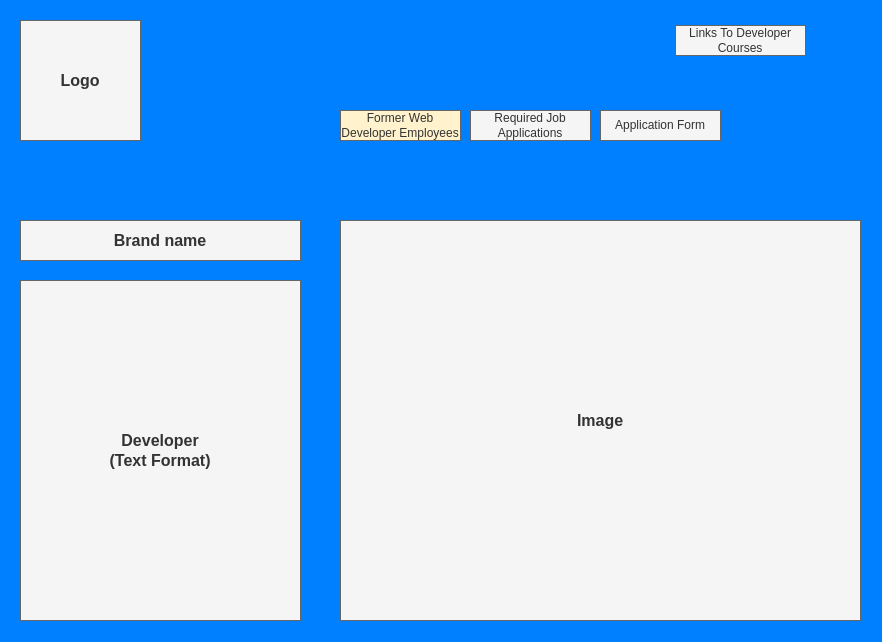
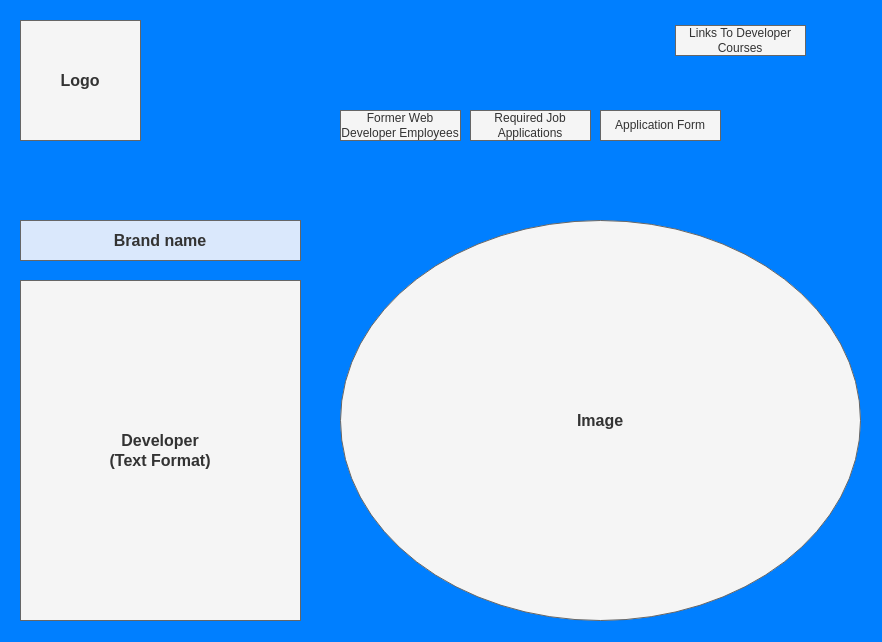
- <mxCell id="2" value="Former Web Developer Employees" style="rounded=0;whiteSpace=wrap;html=1;fillColor=#fff2cc;strokeColor=#666666;fontColor=#333333;" parent="1" vertex="1"><mxGeometry x="340" y="110" width="120" height="30" as="geometry" /></mxCell>
+ <mxCell id="2" value="Former Web Developer Employees" style="rounded=0;whiteSpace=wrap;html=1;fillColor=#f5f5f5;strokeColor=#666666;fontColor=#333333;" parent="1" vertex="1"><mxGeometry x="340" y="110" width="120" height="30" as="geometry" /></mxCell>
- <mxCell id="8" value="Brand name" style="rounded=0;whiteSpace=wrap;html=1;fillColor=#f5f5f5;strokeColor=#666666;fontStyle=1;fontSize=16;labelBorderColor=none;fontColor=#333333;" parent="1" vertex="1"><mxGeometry y="220" width="280" height="40" as="geometry" x="20" /></mxCell>
+ <mxCell id="8" value="Brand name" style="rounded=0;whiteSpace=wrap;html=1;fillColor=#dae8fc;strokeColor=#666666;fontStyle=1;fontSize=16;labelBorderColor=none;fontColor=#333333;" parent="1" vertex="1"><mxGeometry y="220" width="280" height="40" as="geometry" x="20" /></mxCell>
- <mxCell id="7" value="Image" style="rounded=0;whiteSpace=wrap;html=1;fillColor=#f5f5f5;strokeColor=#666666;fontStyle=1;fontSize=16;labelBorderColor=none;fontColor=#333333;" parent="1" vertex="1"><mxGeometry x="340" y="220" width="520" height="400" as="geometry" /></mxCell>
+ <mxCell id="7" value="Image" style="ellipse;whiteSpace=wrap;html=1;fillColor=#f5f5f5;strokeColor=#666666;fontStyle=1;fontSize=16;labelBorderColor=none;fontColor=#333333;" parent="1" vertex="1"><mxGeometry x="340" y="220" width="520" height="400" as="geometry" /></mxCell>
